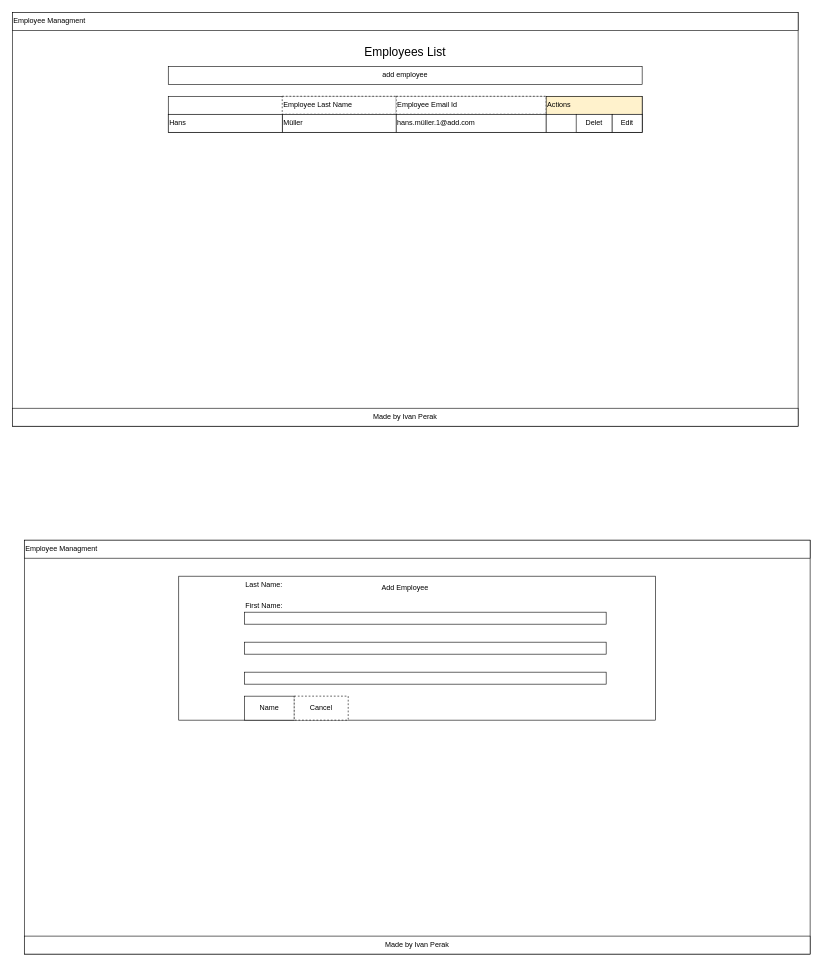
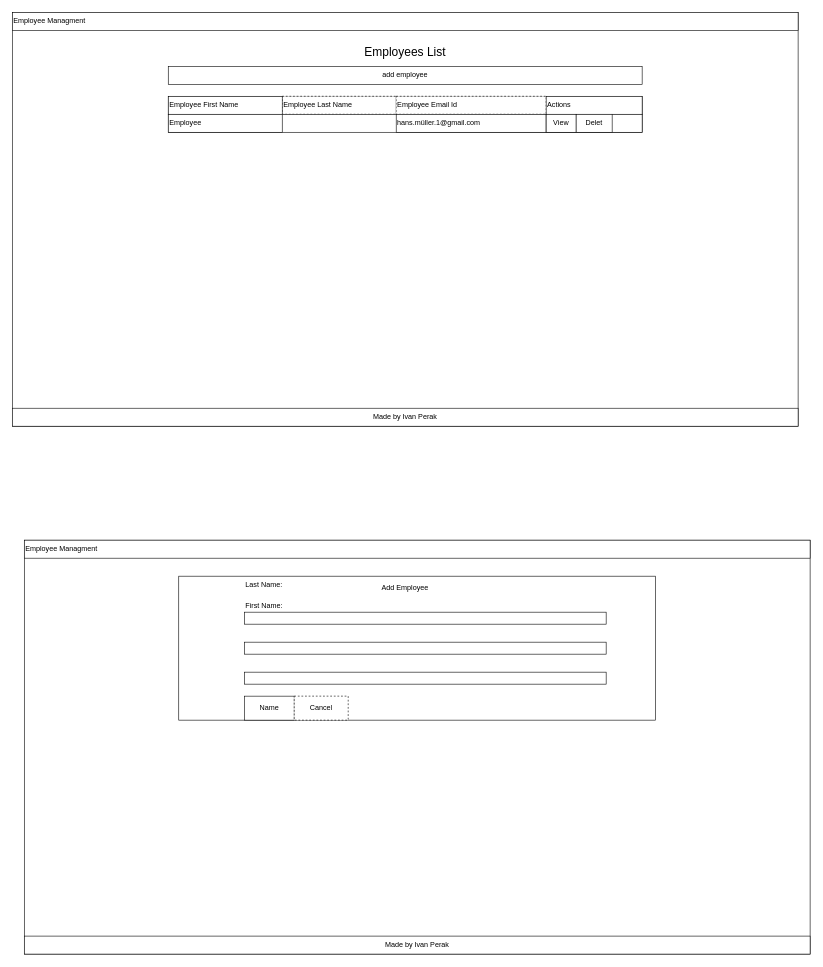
+ <mxCell id="10" value="Employee First Name" style="rounded=0;whiteSpace=wrap;html=1;align=left;" vertex="1" parent="2"><mxGeometry x="260" y="140" width="190" height="30" as="geometry" /></mxCell>
- <mxCell id="12" value="Actions" style="rounded=0;whiteSpace=wrap;html=1;align=left;fillColor=#fff2cc;" vertex="1" parent="2"><mxGeometry x="890" y="140" width="160" height="30" as="geometry" /></mxCell>
+ <mxCell id="12" value="Actions" style="rounded=0;whiteSpace=wrap;html=1;align=left;" vertex="1" parent="2"><mxGeometry x="890" y="140" width="160" height="30" as="geometry" /></mxCell>
- <mxCell id="15" value="Hans" style="rounded=0;whiteSpace=wrap;html=1;align=left;" vertex="1" parent="2"><mxGeometry x="260" y="170" width="190" height="30" as="geometry" /></mxCell>
+ <mxCell id="15" value="Employee" style="rounded=0;whiteSpace=wrap;html=1;align=left;" vertex="1" parent="2"><mxGeometry x="260" y="170" width="190" height="30" as="geometry" /></mxCell>
- <mxCell id="14" value="Müller" style="rounded=0;whiteSpace=wrap;html=1;align=left;" vertex="1" parent="2"><mxGeometry x="450" y="170" width="190" height="30" as="geometry" /></mxCell>
- <mxCell id="16" value="hans.müller.1@add.com" style="rounded=0;whiteSpace=wrap;html=1;align=left;" vertex="1" parent="2"><mxGeometry x="640" y="170" width="250" height="30" as="geometry" /></mxCell>
+ <mxCell id="16" value="hans.müller.1@gmail.com" style="rounded=0;whiteSpace=wrap;html=1;align=left;" vertex="1" parent="2"><mxGeometry x="640" y="170" width="250" height="30" as="geometry" /></mxCell>
+ <mxCell id="18" value="View" style="rounded=0;whiteSpace=wrap;html=1;" vertex="1" parent="2"><mxGeometry x="890" y="170" width="50" height="30" as="geometry" /></mxCell>
- <mxCell id="20" value="Edit" style="rounded=0;whiteSpace=wrap;html=1;" vertex="1" parent="2"><mxGeometry x="1000" y="170" width="50" height="30" as="geometry" /></mxCell>
